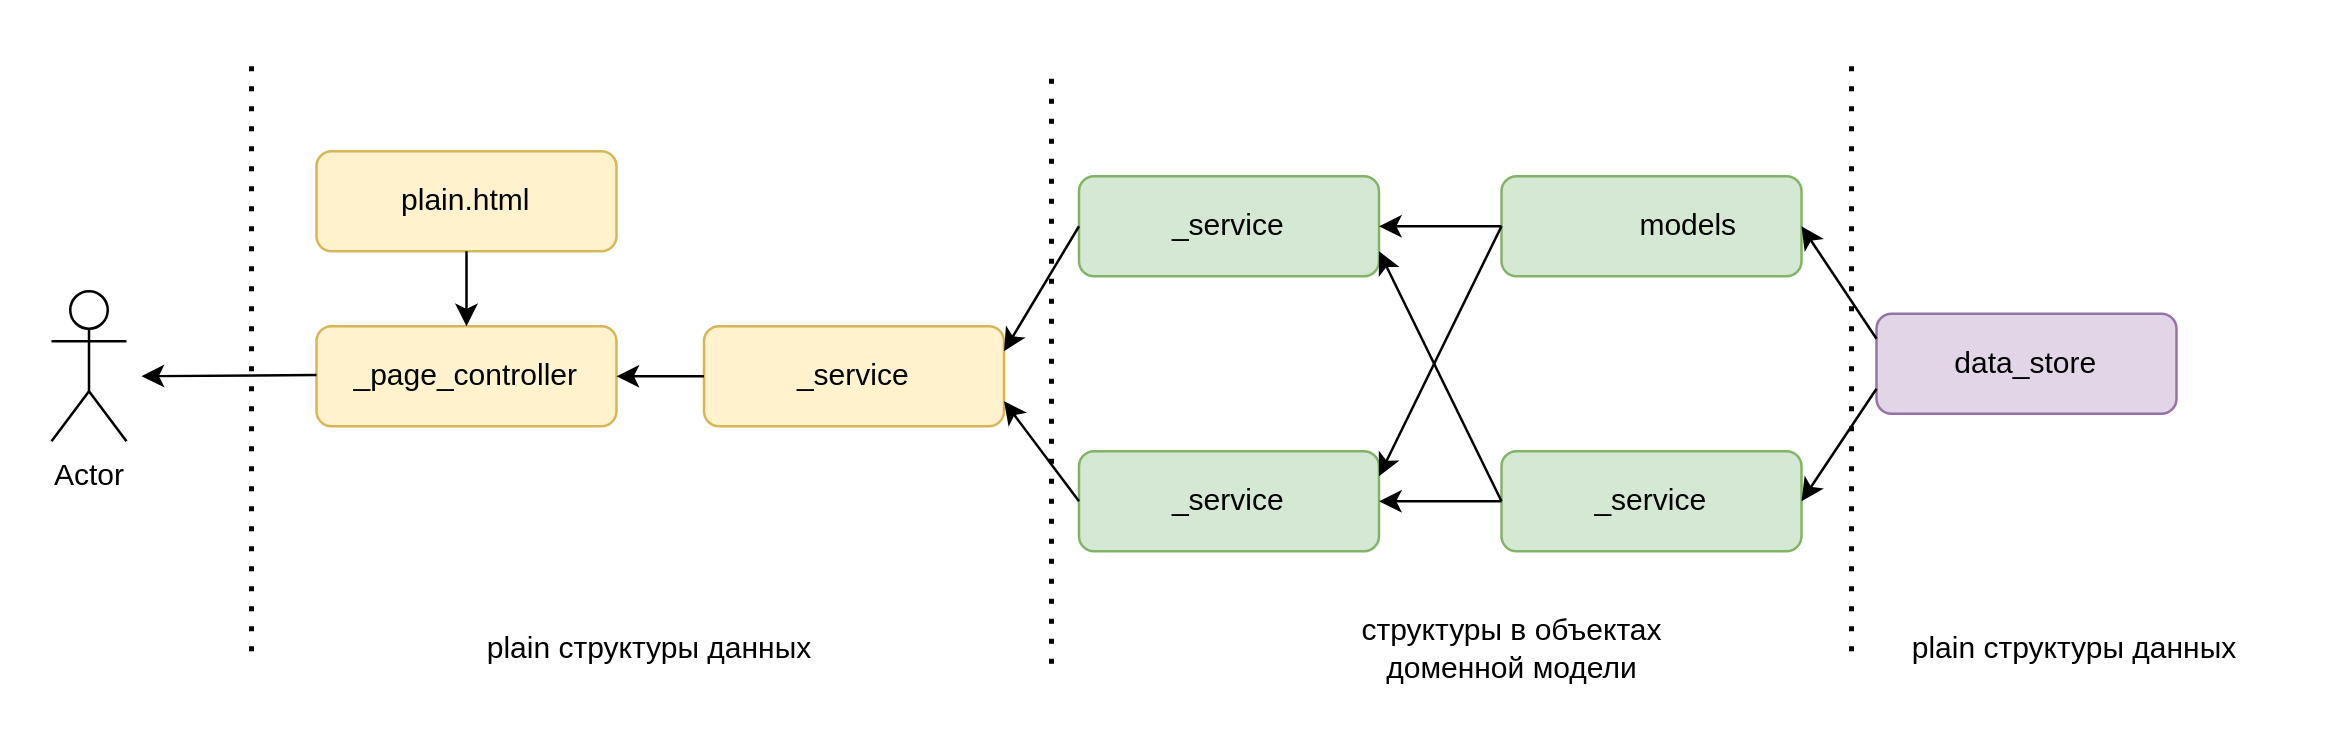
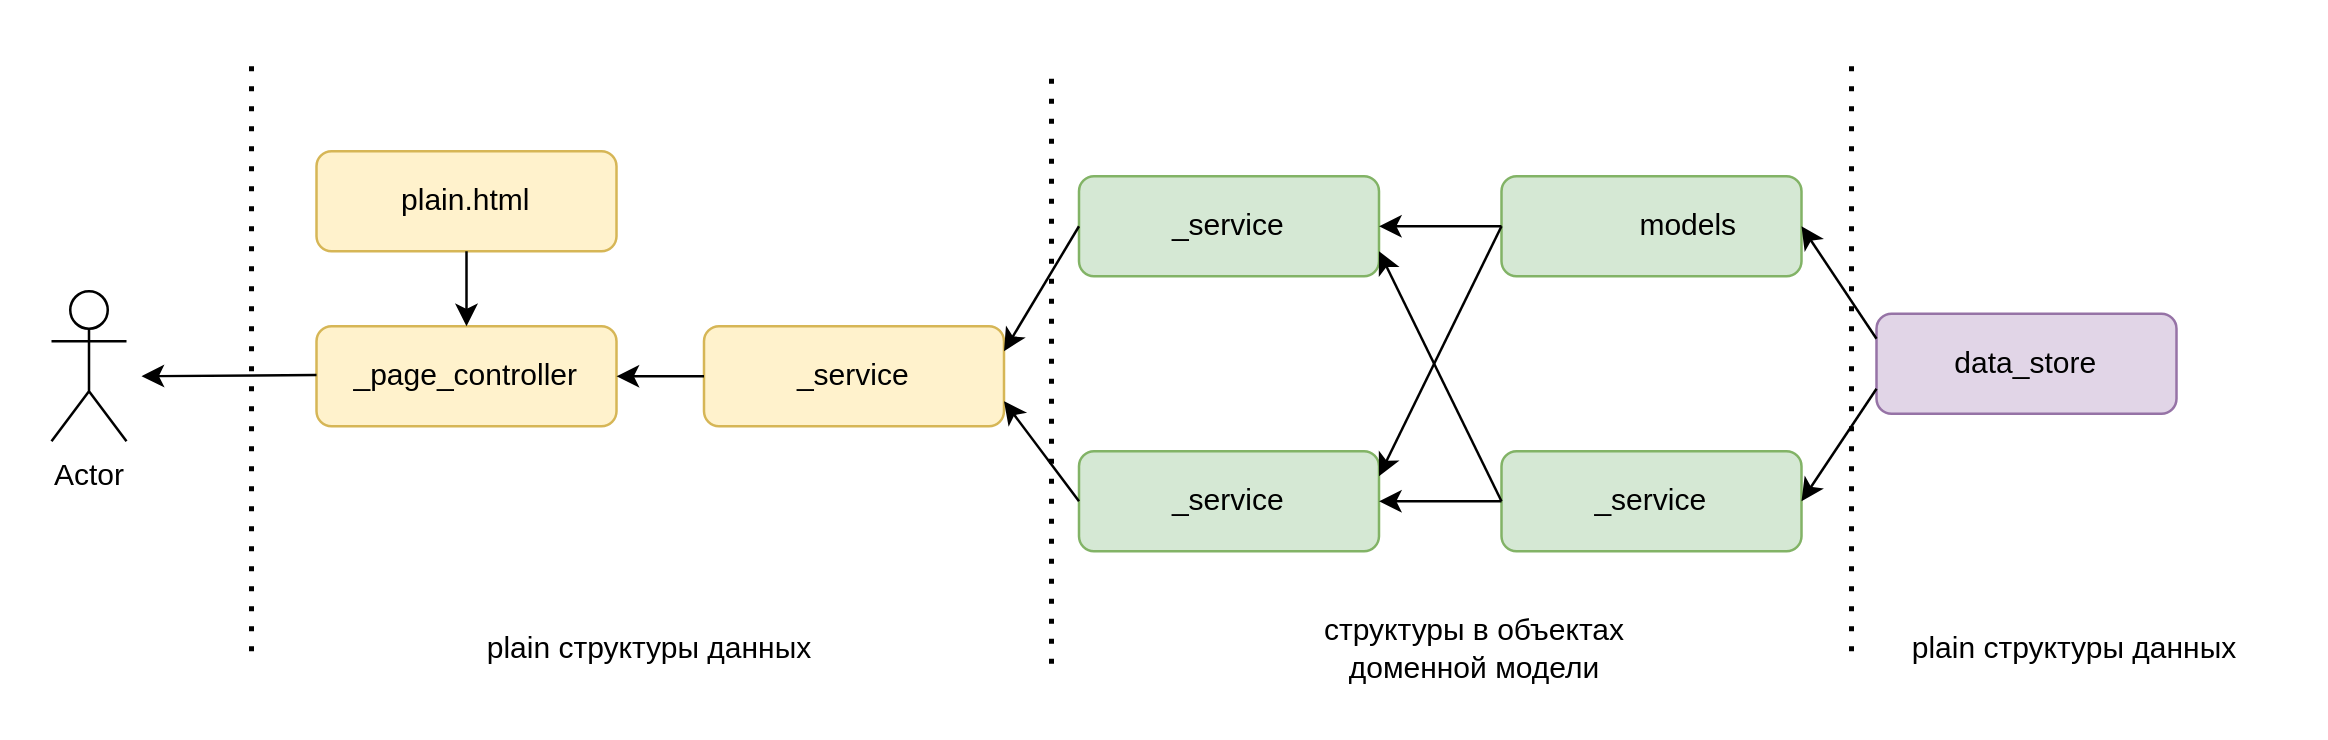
- <mxCell id="34" value="структуры в объектах доменной модели" style="text;html=1;strokeColor=none;fillColor=none;align=center;verticalAlign=middle;whiteSpace=wrap;rounded=0;" vertex="1" parent="1"><mxGeometry x="525" y="244" width="159" height="30" as="geometry" /></mxCell>
+ <mxCell id="34" value="структуры в объектах доменной модели" style="text;html=1;strokeColor=none;fillColor=none;align=center;verticalAlign=middle;whiteSpace=wrap;rounded=0;" vertex="1" parent="1"><mxGeometry x="510" y="244" width="159" height="30" as="geometry" /></mxCell>
